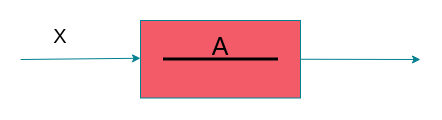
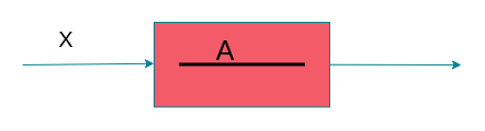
- <mxCell id="6" value="&lt;font style=&quot;font-size: 25px;&quot;&gt;A&lt;/font&gt;" style="text;html=1;align=center;verticalAlign=middle;whiteSpace=wrap;rounded=0;" vertex="1" parent="1"><mxGeometry x="190" y="30" width="60" height="30" as="geometry" /></mxCell>
+ <mxCell id="6" value="&lt;font style=&quot;font-size: 25px;&quot;&gt;A&lt;/font&gt;" style="text;html=1;align=center;verticalAlign=middle;whiteSpace=wrap;rounded=0;" vertex="1" parent="1"><mxGeometry x="175" y="30" width="60" height="30" as="geometry" /></mxCell>
